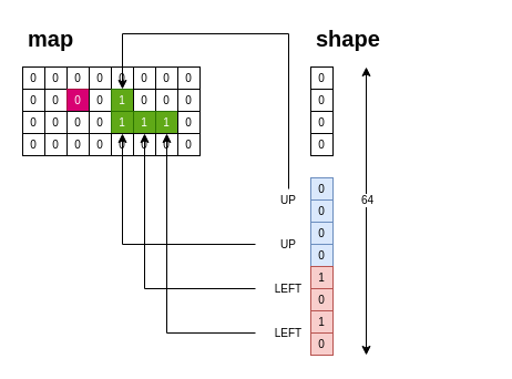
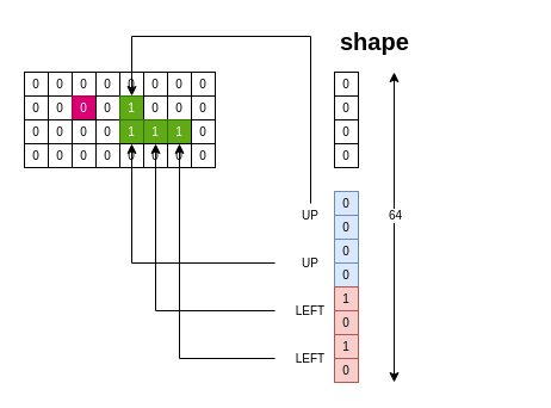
- <mxCell id="34" value="&lt;h1&gt;map&lt;/h1&gt;" style="text;html=1;strokeColor=none;fillColor=none;spacing=5;spacingTop=-20;whiteSpace=wrap;overflow=hidden;rounded=0;fontSize=10;" vertex="1" parent="1"><mxGeometry x="20" y="20" width="160" height="30" as="geometry" /></mxCell>
